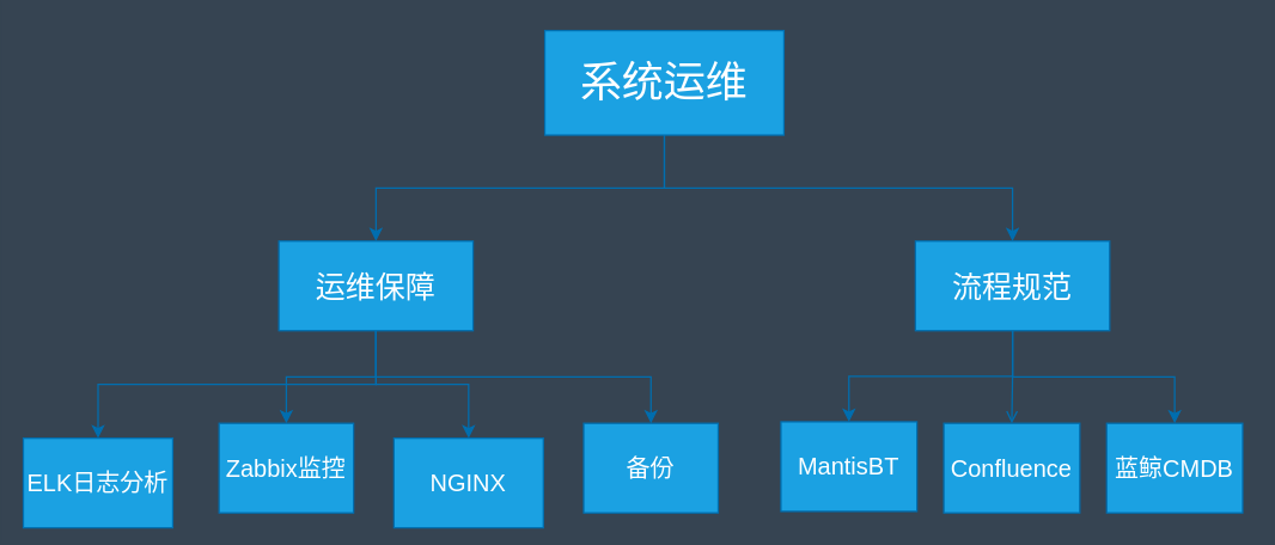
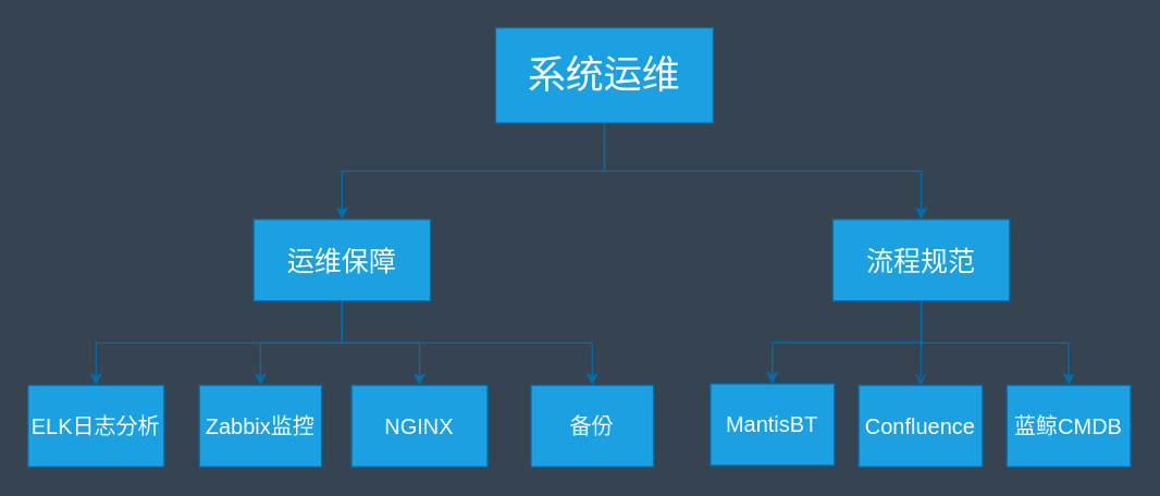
- <mxCell id="14" value="&lt;font style=&quot;font-size: 16px&quot;&gt;ELK日志分析&lt;/font&gt;" style="rounded=0;whiteSpace=wrap;html=1;fillColor=#1ba1e2;strokeColor=#006EAF;fontColor=#ffffff;" vertex="1" parent="1"><mxGeometry x="15" y="293" width="100" height="60" as="geometry" /></mxCell>
+ <mxCell id="14" value="&lt;font style=&quot;font-size: 16px&quot;&gt;ELK日志分析&lt;/font&gt;" style="rounded=0;whiteSpace=wrap;html=1;fillColor=#1ba1e2;strokeColor=#006EAF;fontColor=#ffffff;" vertex="1" parent="1"><mxGeometry x="20" y="283" width="100" height="60" as="geometry" /></mxCell>
- <mxCell id="16" value="&lt;font style=&quot;font-size: 16px&quot;&gt;NGINX&lt;/font&gt;" style="rounded=0;whiteSpace=wrap;html=1;fillColor=#1ba1e2;strokeColor=#006EAF;fontColor=#ffffff;" vertex="1" parent="1"><mxGeometry x="263" y="293" width="100" height="60" as="geometry" /></mxCell>
+ <mxCell id="16" value="&lt;font style=&quot;font-size: 16px&quot;&gt;NGINX&lt;/font&gt;" style="rounded=0;whiteSpace=wrap;html=1;fillColor=#1ba1e2;strokeColor=#006EAF;fontColor=#ffffff;" vertex="1" parent="1"><mxGeometry x="258" y="283" width="100" height="60" as="geometry" /></mxCell>
